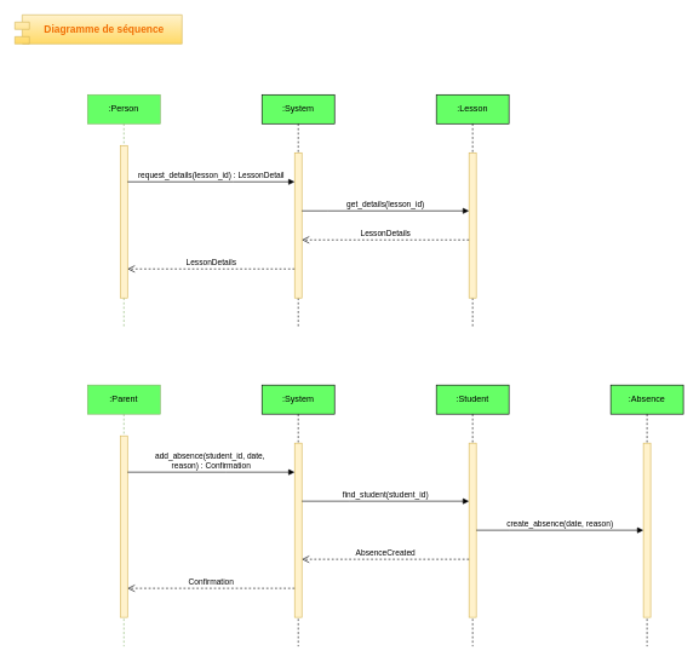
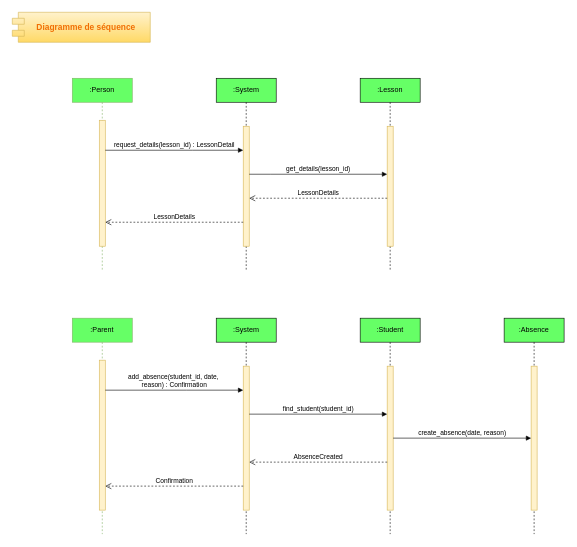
- <mxCell id="2" value="Diagramme de séquence&amp;nbsp;" style="shape=module;align=left;spacingLeft=20;align=center;verticalAlign=middle;whiteSpace=wrap;html=1;fillColor=#fff2cc;strokeColor=#d6b656;gradientColor=#ffd966;fontColor=#f16f04;labelBackgroundColor=none;fontStyle=1;fontSize=14;" parent="1" vertex="1"><mxGeometry x="20" y="20" width="230" height="40" as="geometry" /></mxCell>
+ <mxCell id="2" value="Diagramme de séquence&amp;nbsp;" style="shape=module;align=left;spacingLeft=20;align=center;verticalAlign=middle;whiteSpace=wrap;html=1;fillColor=#fff2cc;strokeColor=#d6b656;gradientColor=#ffd966;fontColor=#f16f04;labelBackgroundColor=none;fontStyle=1;fontSize=14;" parent="1" vertex="1"><mxGeometry x="20" y="20" width="230" height="50" as="geometry" /></mxCell>
